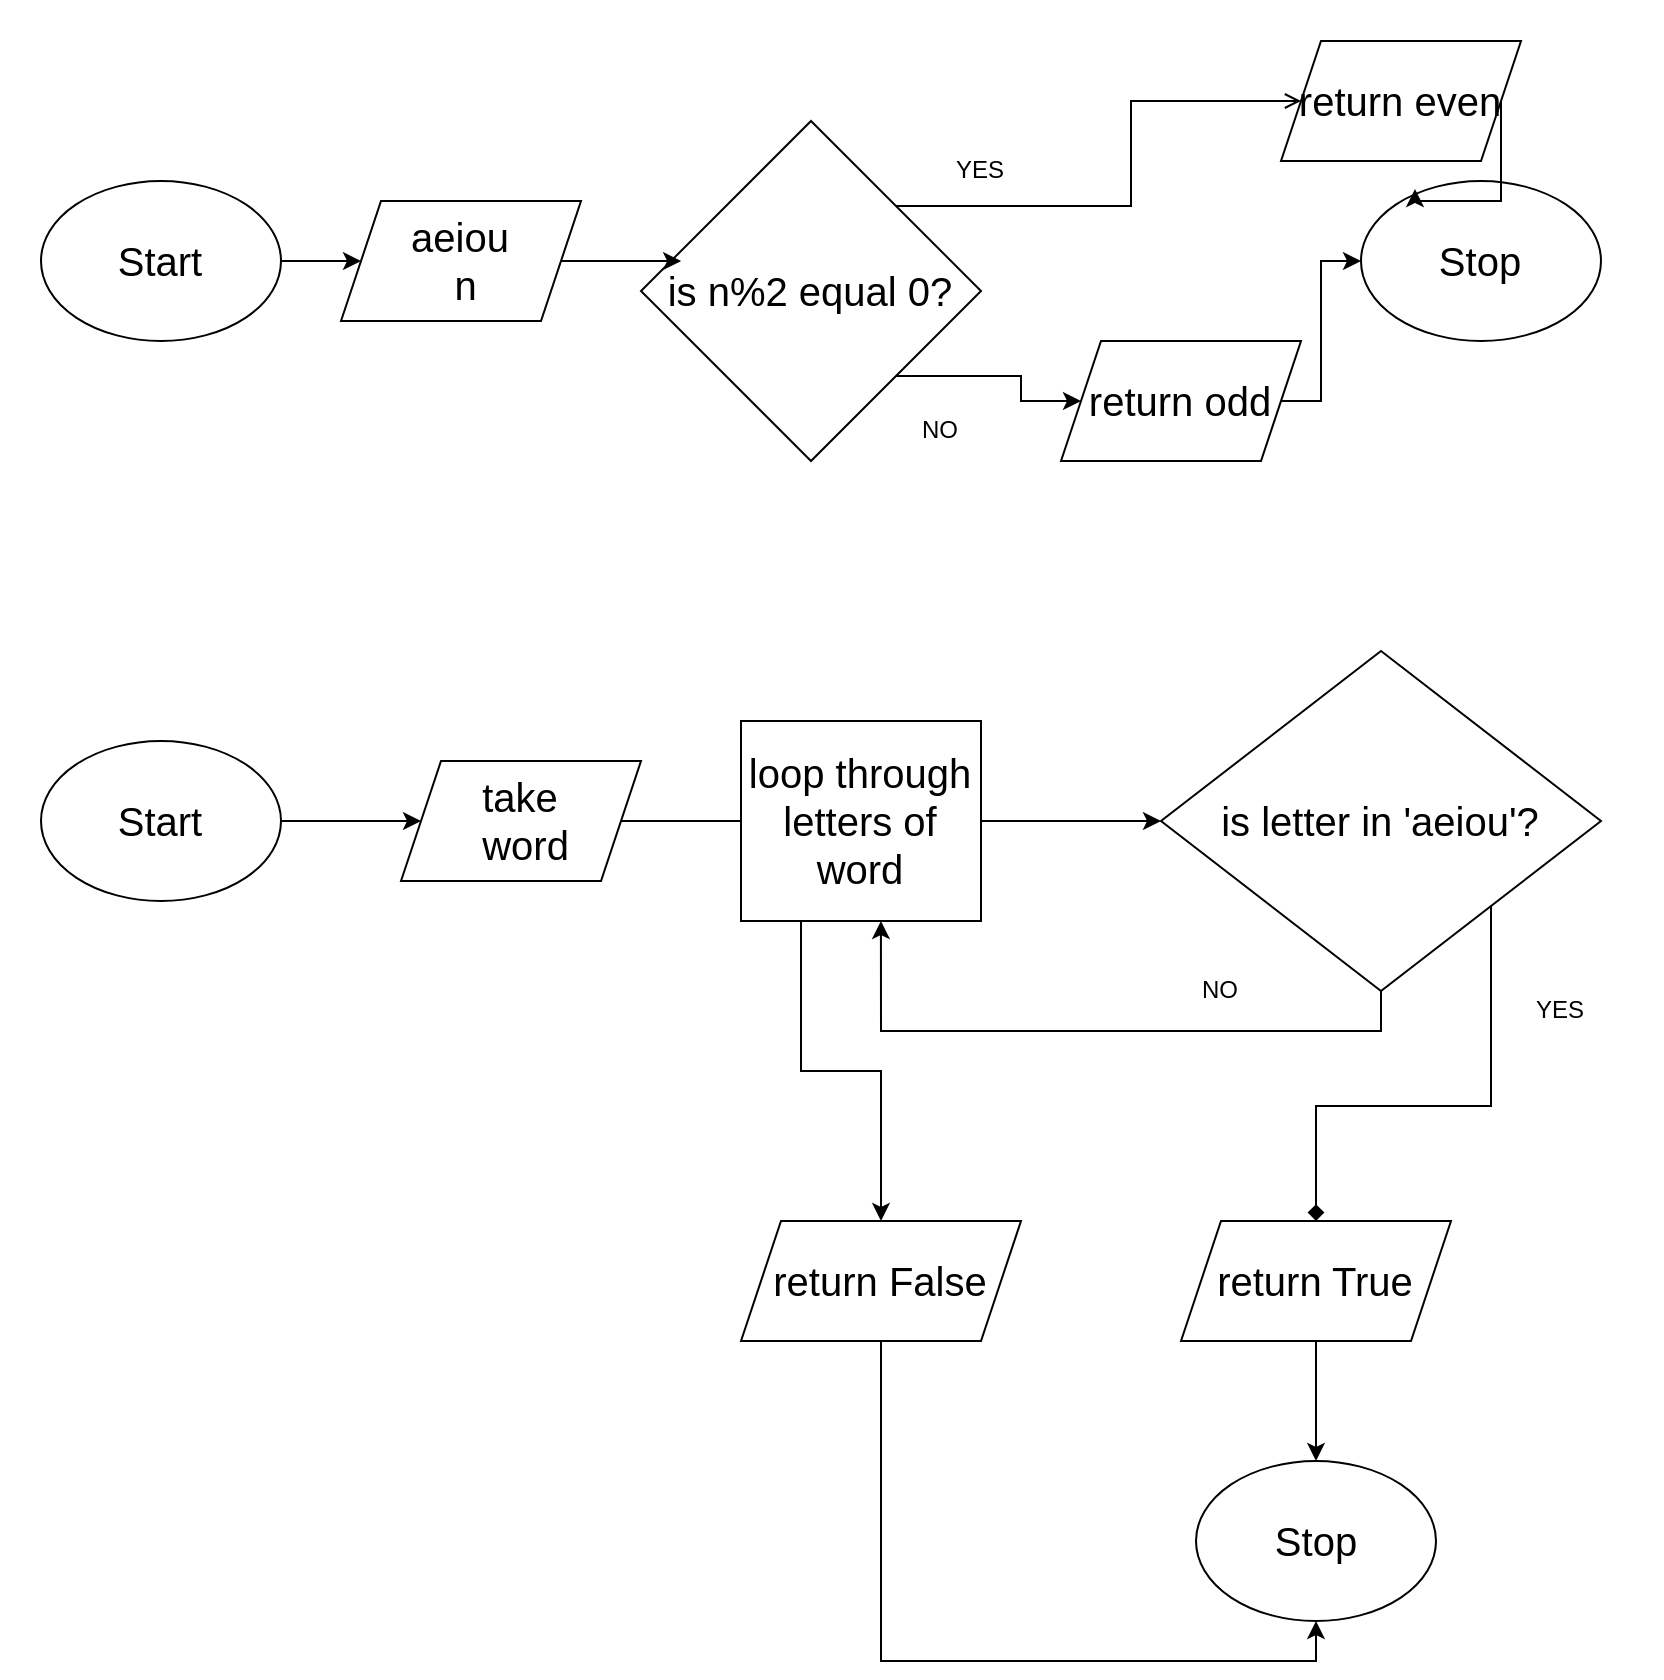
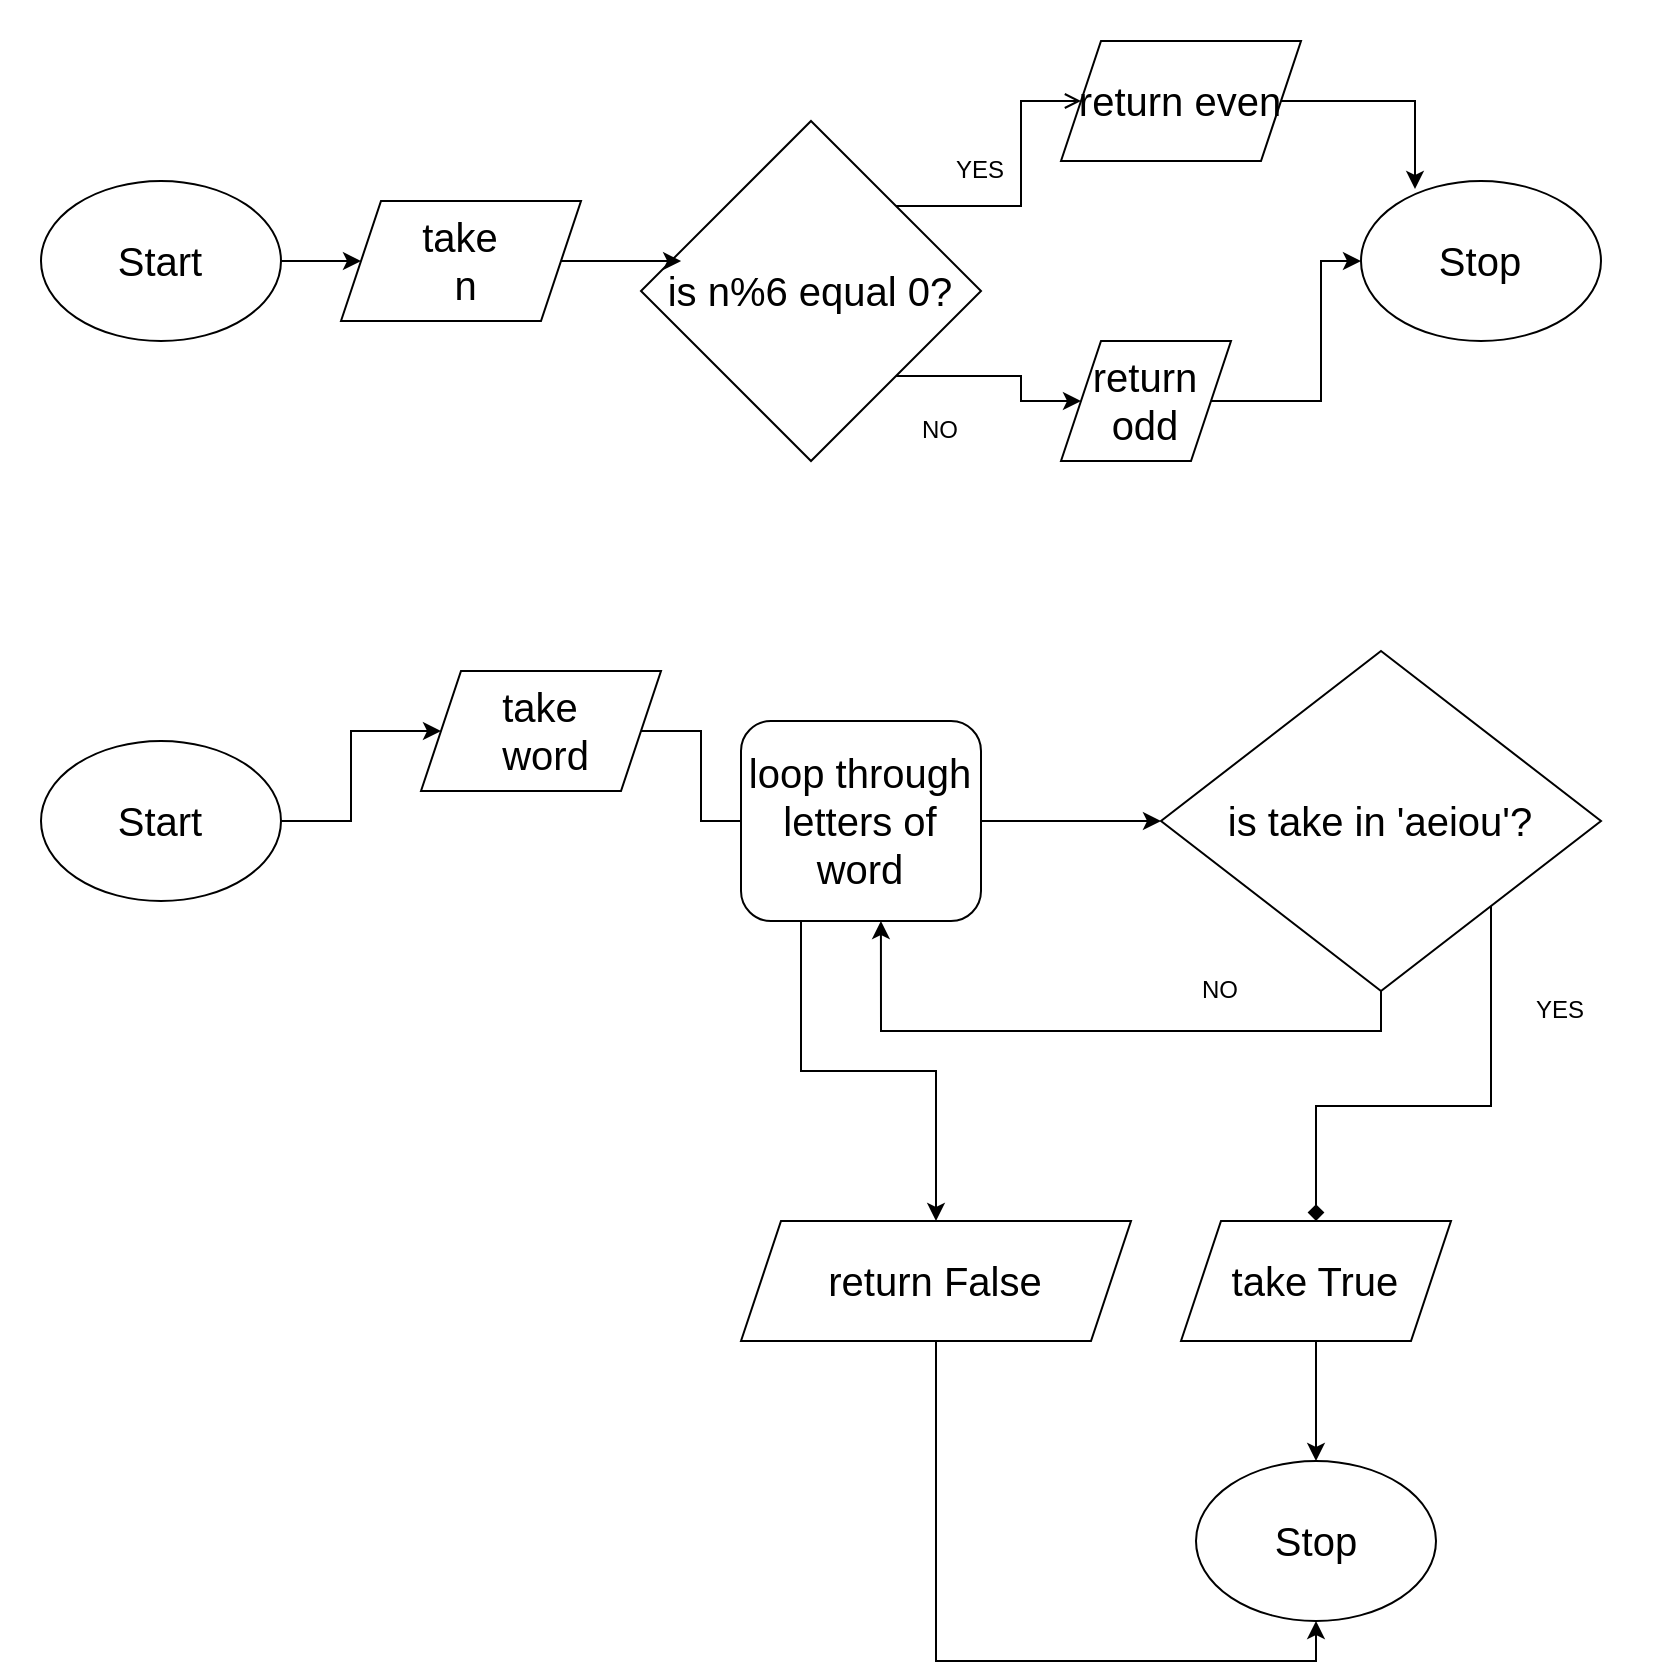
- <mxCell id="6" value="&lt;font style=&quot;font-size: 20px;&quot;&gt;return even&lt;/font&gt;" style="shape=parallelogram;perimeter=parallelogramPerimeter;whiteSpace=wrap;html=1;fixedSize=1;" vertex="1" parent="1"><mxGeometry x="640" y="20" width="120" height="60" as="geometry" /></mxCell>
+ <mxCell id="6" value="&lt;font style=&quot;font-size: 20px;&quot;&gt;return even&lt;/font&gt;" style="shape=parallelogram;perimeter=parallelogramPerimeter;whiteSpace=wrap;html=1;fixedSize=1;" vertex="1" parent="1"><mxGeometry x="530" y="20" width="120" height="60" as="geometry" /></mxCell>
- <mxCell id="5" value="&lt;div&gt;&lt;font style=&quot;font-size: 20px;&quot;&gt;aeiou&lt;/font&gt;&lt;/div&gt;&lt;div&gt;&lt;font style=&quot;font-size: 20px;&quot;&gt;&amp;nbsp;n&lt;/font&gt;&lt;/div&gt;" style="shape=parallelogram;perimeter=parallelogramPerimeter;whiteSpace=wrap;html=1;fixedSize=1;" vertex="1" parent="1"><mxGeometry x="170" y="100" width="120" height="60" as="geometry" /></mxCell>
+ <mxCell id="5" value="&lt;div&gt;&lt;font style=&quot;font-size: 20px;&quot;&gt;take&lt;/font&gt;&lt;/div&gt;&lt;div&gt;&lt;font style=&quot;font-size: 20px;&quot;&gt;&amp;nbsp;n&lt;/font&gt;&lt;/div&gt;" style="shape=parallelogram;perimeter=parallelogramPerimeter;whiteSpace=wrap;html=1;fixedSize=1;" vertex="1" parent="1"><mxGeometry x="170" y="100" width="120" height="60" as="geometry" /></mxCell>
- <mxCell id="11" value="&lt;font style=&quot;font-size: 20px;&quot;&gt;is n%2 equal 0?&lt;/font&gt;" style="rhombus;whiteSpace=wrap;html=1;" vertex="1" parent="1"><mxGeometry x="320" y="60" width="170" height="170" as="geometry" /></mxCell>
+ <mxCell id="11" value="&lt;font style=&quot;font-size: 20px;&quot;&gt;is n%6 equal 0?&lt;/font&gt;" style="rhombus;whiteSpace=wrap;html=1;" vertex="1" parent="1"><mxGeometry x="320" y="60" width="170" height="170" as="geometry" /></mxCell>
- <mxCell id="8" value="&lt;div style=&quot;font-size: 20px;&quot;&gt;&lt;font style=&quot;font-size: 20px;&quot;&gt;return odd&lt;/font&gt;&lt;/div&gt;" style="shape=parallelogram;perimeter=parallelogramPerimeter;whiteSpace=wrap;html=1;fixedSize=1;" vertex="1" parent="1"><mxGeometry x="530" y="170" width="120" height="60" as="geometry" /></mxCell>
+ <mxCell id="8" value="&lt;div style=&quot;font-size: 20px;&quot;&gt;&lt;font style=&quot;font-size: 20px;&quot;&gt;return odd&lt;/font&gt;&lt;/div&gt;" style="shape=parallelogram;perimeter=parallelogramPerimeter;whiteSpace=wrap;html=1;fixedSize=1;" vertex="1" parent="1"><mxGeometry x="530" y="170" width="85" height="60" as="geometry" /></mxCell>
- <mxCell id="20" value="&lt;div&gt;&lt;font style=&quot;font-size: 20px;&quot;&gt;take&lt;/font&gt;&lt;/div&gt;&lt;div&gt;&lt;font style=&quot;font-size: 20px;&quot;&gt;&amp;nbsp;word&lt;/font&gt;&lt;/div&gt;" style="shape=parallelogram;perimeter=parallelogramPerimeter;whiteSpace=wrap;html=1;fixedSize=1;" vertex="1" parent="1"><mxGeometry x="200" y="380" width="120" height="60" as="geometry" /></mxCell>
+ <mxCell id="20" value="&lt;div&gt;&lt;font style=&quot;font-size: 20px;&quot;&gt;take&lt;/font&gt;&lt;/div&gt;&lt;div&gt;&lt;font style=&quot;font-size: 20px;&quot;&gt;&amp;nbsp;word&lt;/font&gt;&lt;/div&gt;" style="shape=parallelogram;perimeter=parallelogramPerimeter;whiteSpace=wrap;html=1;fixedSize=1;" vertex="1" parent="1"><mxGeometry x="210" y="335" width="120" height="60" as="geometry" /></mxCell>
- <mxCell id="23" value="&lt;font style=&quot;font-size: 20px;&quot;&gt;loop through letters of word&lt;/font&gt;" style="rounded=0;whiteSpace=wrap;html=1;" vertex="1" parent="1"><mxGeometry x="370" y="360" width="120" height="100" as="geometry" /></mxCell>
+ <mxCell id="23" value="&lt;font style=&quot;font-size: 20px;&quot;&gt;loop through letters of word&lt;/font&gt;" style="whiteSpace=wrap;html=1;rounded=1;" vertex="1" parent="1"><mxGeometry x="370" y="360" width="120" height="100" as="geometry" /></mxCell>
- <mxCell id="25" value="&lt;font style=&quot;font-size: 20px;&quot;&gt;is letter in 'aeiou'?&lt;/font&gt;" style="rhombus;whiteSpace=wrap;html=1;" vertex="1" parent="1"><mxGeometry x="580" y="325" width="220" height="170" as="geometry" /></mxCell>
+ <mxCell id="25" value="&lt;font style=&quot;font-size: 20px;&quot;&gt;is take in 'aeiou'?&lt;/font&gt;" style="rhombus;whiteSpace=wrap;html=1;" vertex="1" parent="1"><mxGeometry x="580" y="325" width="220" height="170" as="geometry" /></mxCell>
- <mxCell id="29" value="&lt;div style=&quot;font-size: 20px;&quot;&gt;&lt;font style=&quot;font-size: 20px;&quot;&gt;return False&lt;br&gt;&lt;/font&gt;&lt;/div&gt;" style="shape=parallelogram;perimeter=parallelogramPerimeter;whiteSpace=wrap;html=1;fixedSize=1;" vertex="1" parent="1"><mxGeometry x="370" y="610" width="140" height="60" as="geometry" /></mxCell>
+ <mxCell id="29" value="&lt;div style=&quot;font-size: 20px;&quot;&gt;&lt;font style=&quot;font-size: 20px;&quot;&gt;return False&lt;br&gt;&lt;/font&gt;&lt;/div&gt;" style="shape=parallelogram;perimeter=parallelogramPerimeter;whiteSpace=wrap;html=1;fixedSize=1;" vertex="1" parent="1"><mxGeometry x="370" y="610" width="195" height="60" as="geometry" /></mxCell>
- <mxCell id="27" value="&lt;font style=&quot;font-size: 20px;&quot;&gt;return True&lt;br&gt;&lt;/font&gt;" style="shape=parallelogram;perimeter=parallelogramPerimeter;whiteSpace=wrap;html=1;fixedSize=1;" vertex="1" parent="1"><mxGeometry x="590" y="610" width="135" height="60" as="geometry" /></mxCell>
+ <mxCell id="27" value="&lt;font style=&quot;font-size: 20px;&quot;&gt;take True&lt;br&gt;&lt;/font&gt;" style="shape=parallelogram;perimeter=parallelogramPerimeter;whiteSpace=wrap;html=1;fixedSize=1;" vertex="1" parent="1"><mxGeometry x="590" y="610" width="135" height="60" as="geometry" /></mxCell>
